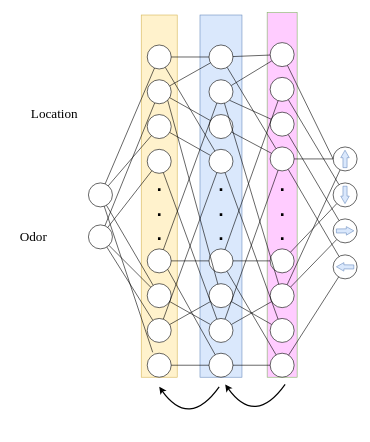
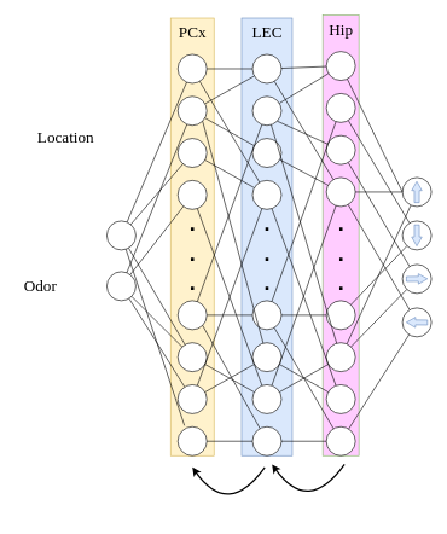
+ <mxCell id="7" value="&lt;font face=&quot;Architects Daughter&quot; data-font-src=&quot;https://fonts.googleapis.com/css?family=Architects+Daughter&quot; style=&quot;font-size: 22px;&quot;&gt;Hip&lt;/font&gt;" style="text;html=1;align=center;verticalAlign=middle;resizable=0;points=[];autosize=1;strokeColor=none;fillColor=none;fontSize=21;" parent="2" vertex="1"><mxGeometry width="50" height="40" as="geometry" /></mxCell>
+ <mxCell id="39" value="&lt;font face=&quot;Architects Daughter&quot; data-font-src=&quot;https://fonts.googleapis.com/css?family=Architects+Daughter&quot; style=&quot;font-size: 22px;&quot;&gt;PCx&lt;/font&gt;" style="text;html=1;align=center;verticalAlign=middle;resizable=0;points=[];autosize=1;strokeColor=none;fillColor=none;fontSize=21;" parent="34" vertex="1"><mxGeometry width="60" height="40" as="geometry" /></mxCell>
+ <mxCell id="21" value="&lt;font face=&quot;Architects Daughter&quot; data-font-src=&quot;https://fonts.googleapis.com/css?family=Architects+Daughter&quot; style=&quot;font-size: 22px;&quot;&gt;LEC&lt;/font&gt;" style="text;html=1;align=center;verticalAlign=middle;resizable=0;points=[];autosize=1;strokeColor=none;fillColor=none;fontSize=21;" parent="16" vertex="1"><mxGeometry width="70" height="40" as="geometry" /></mxCell>
